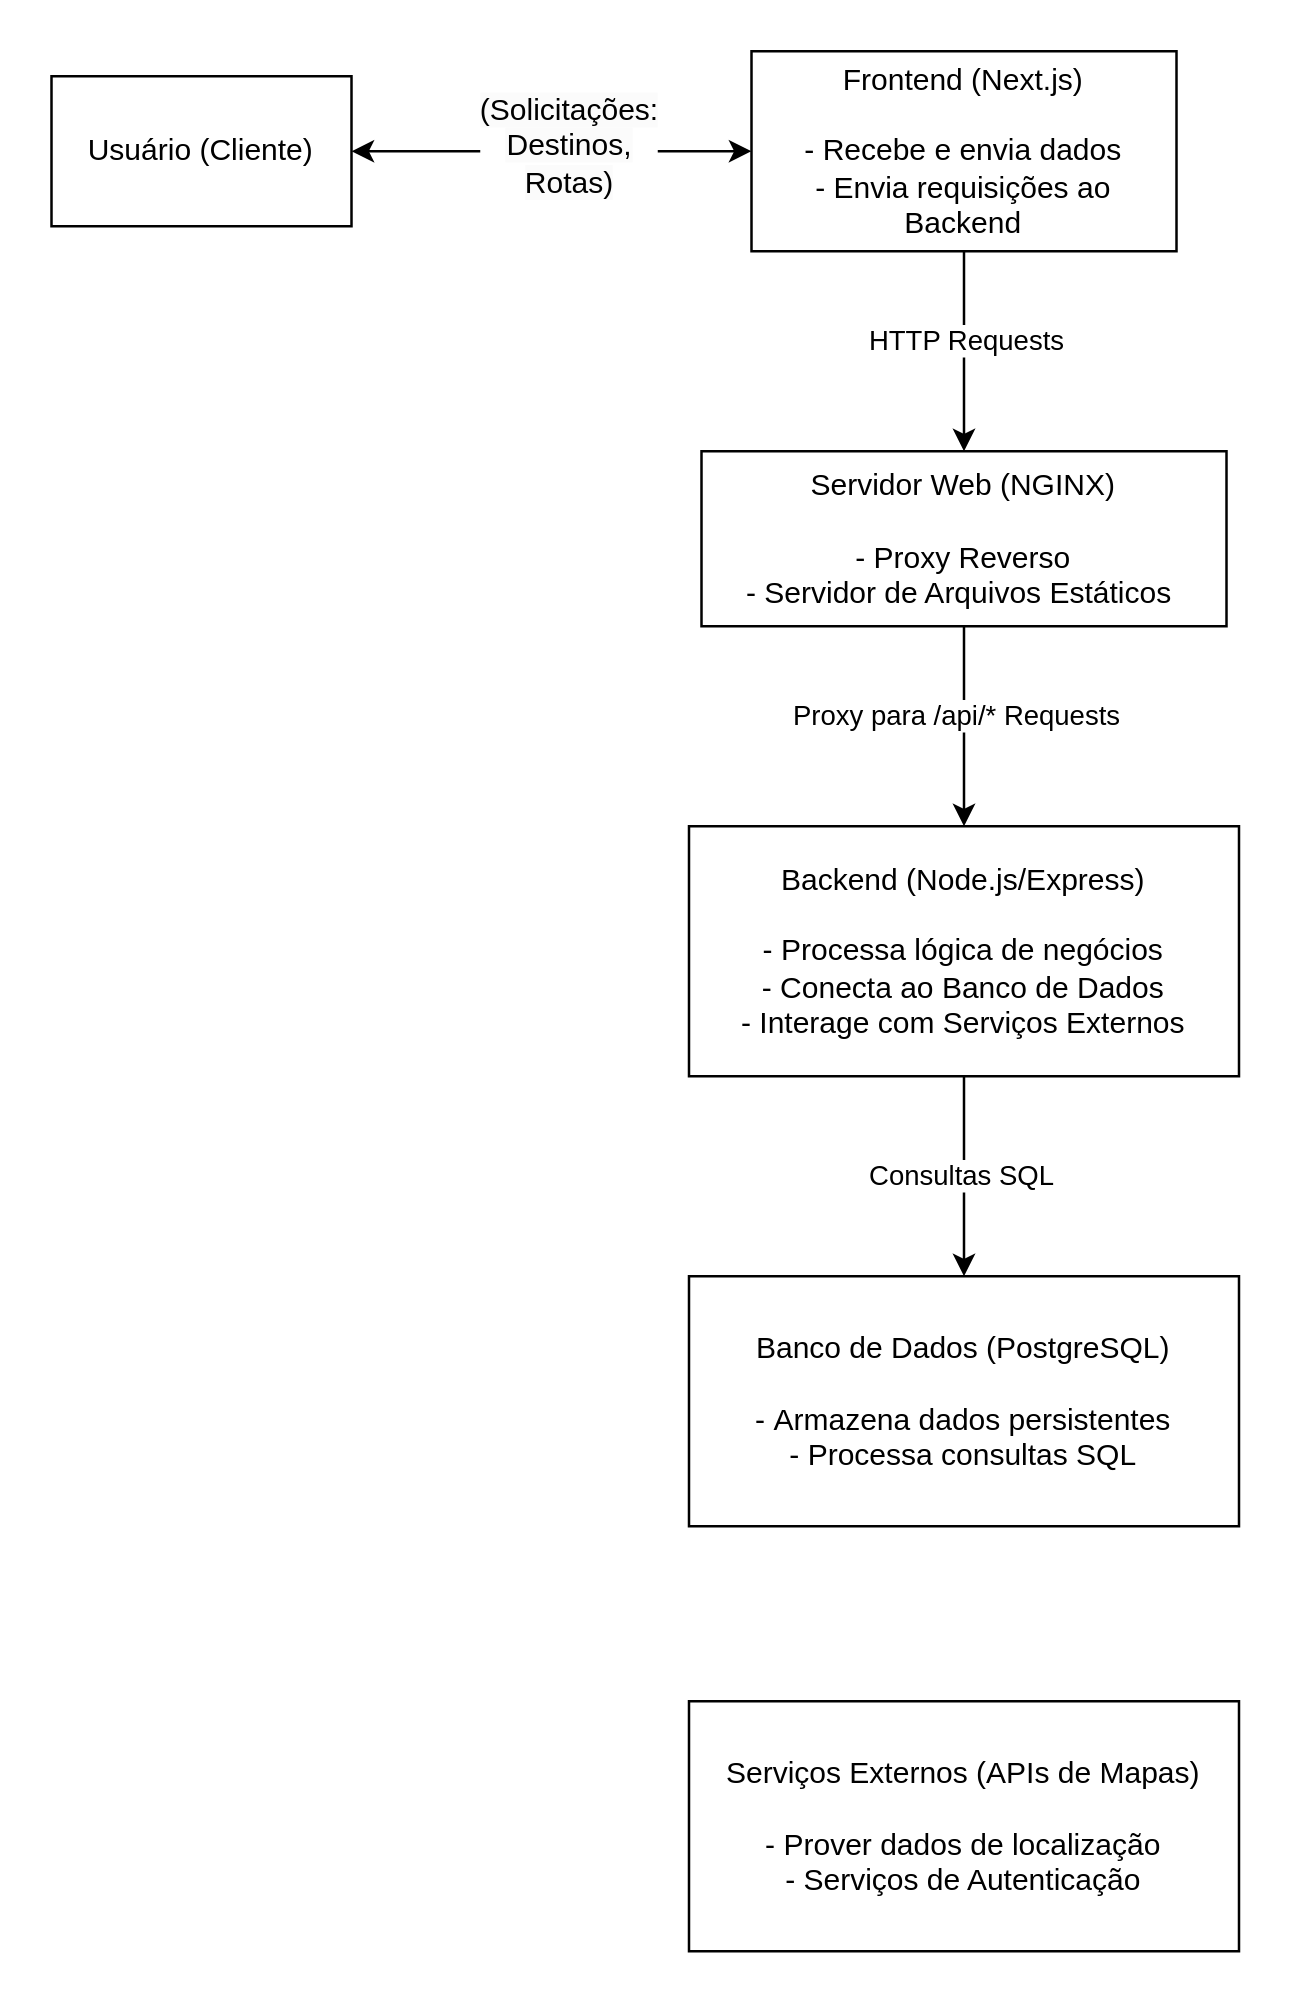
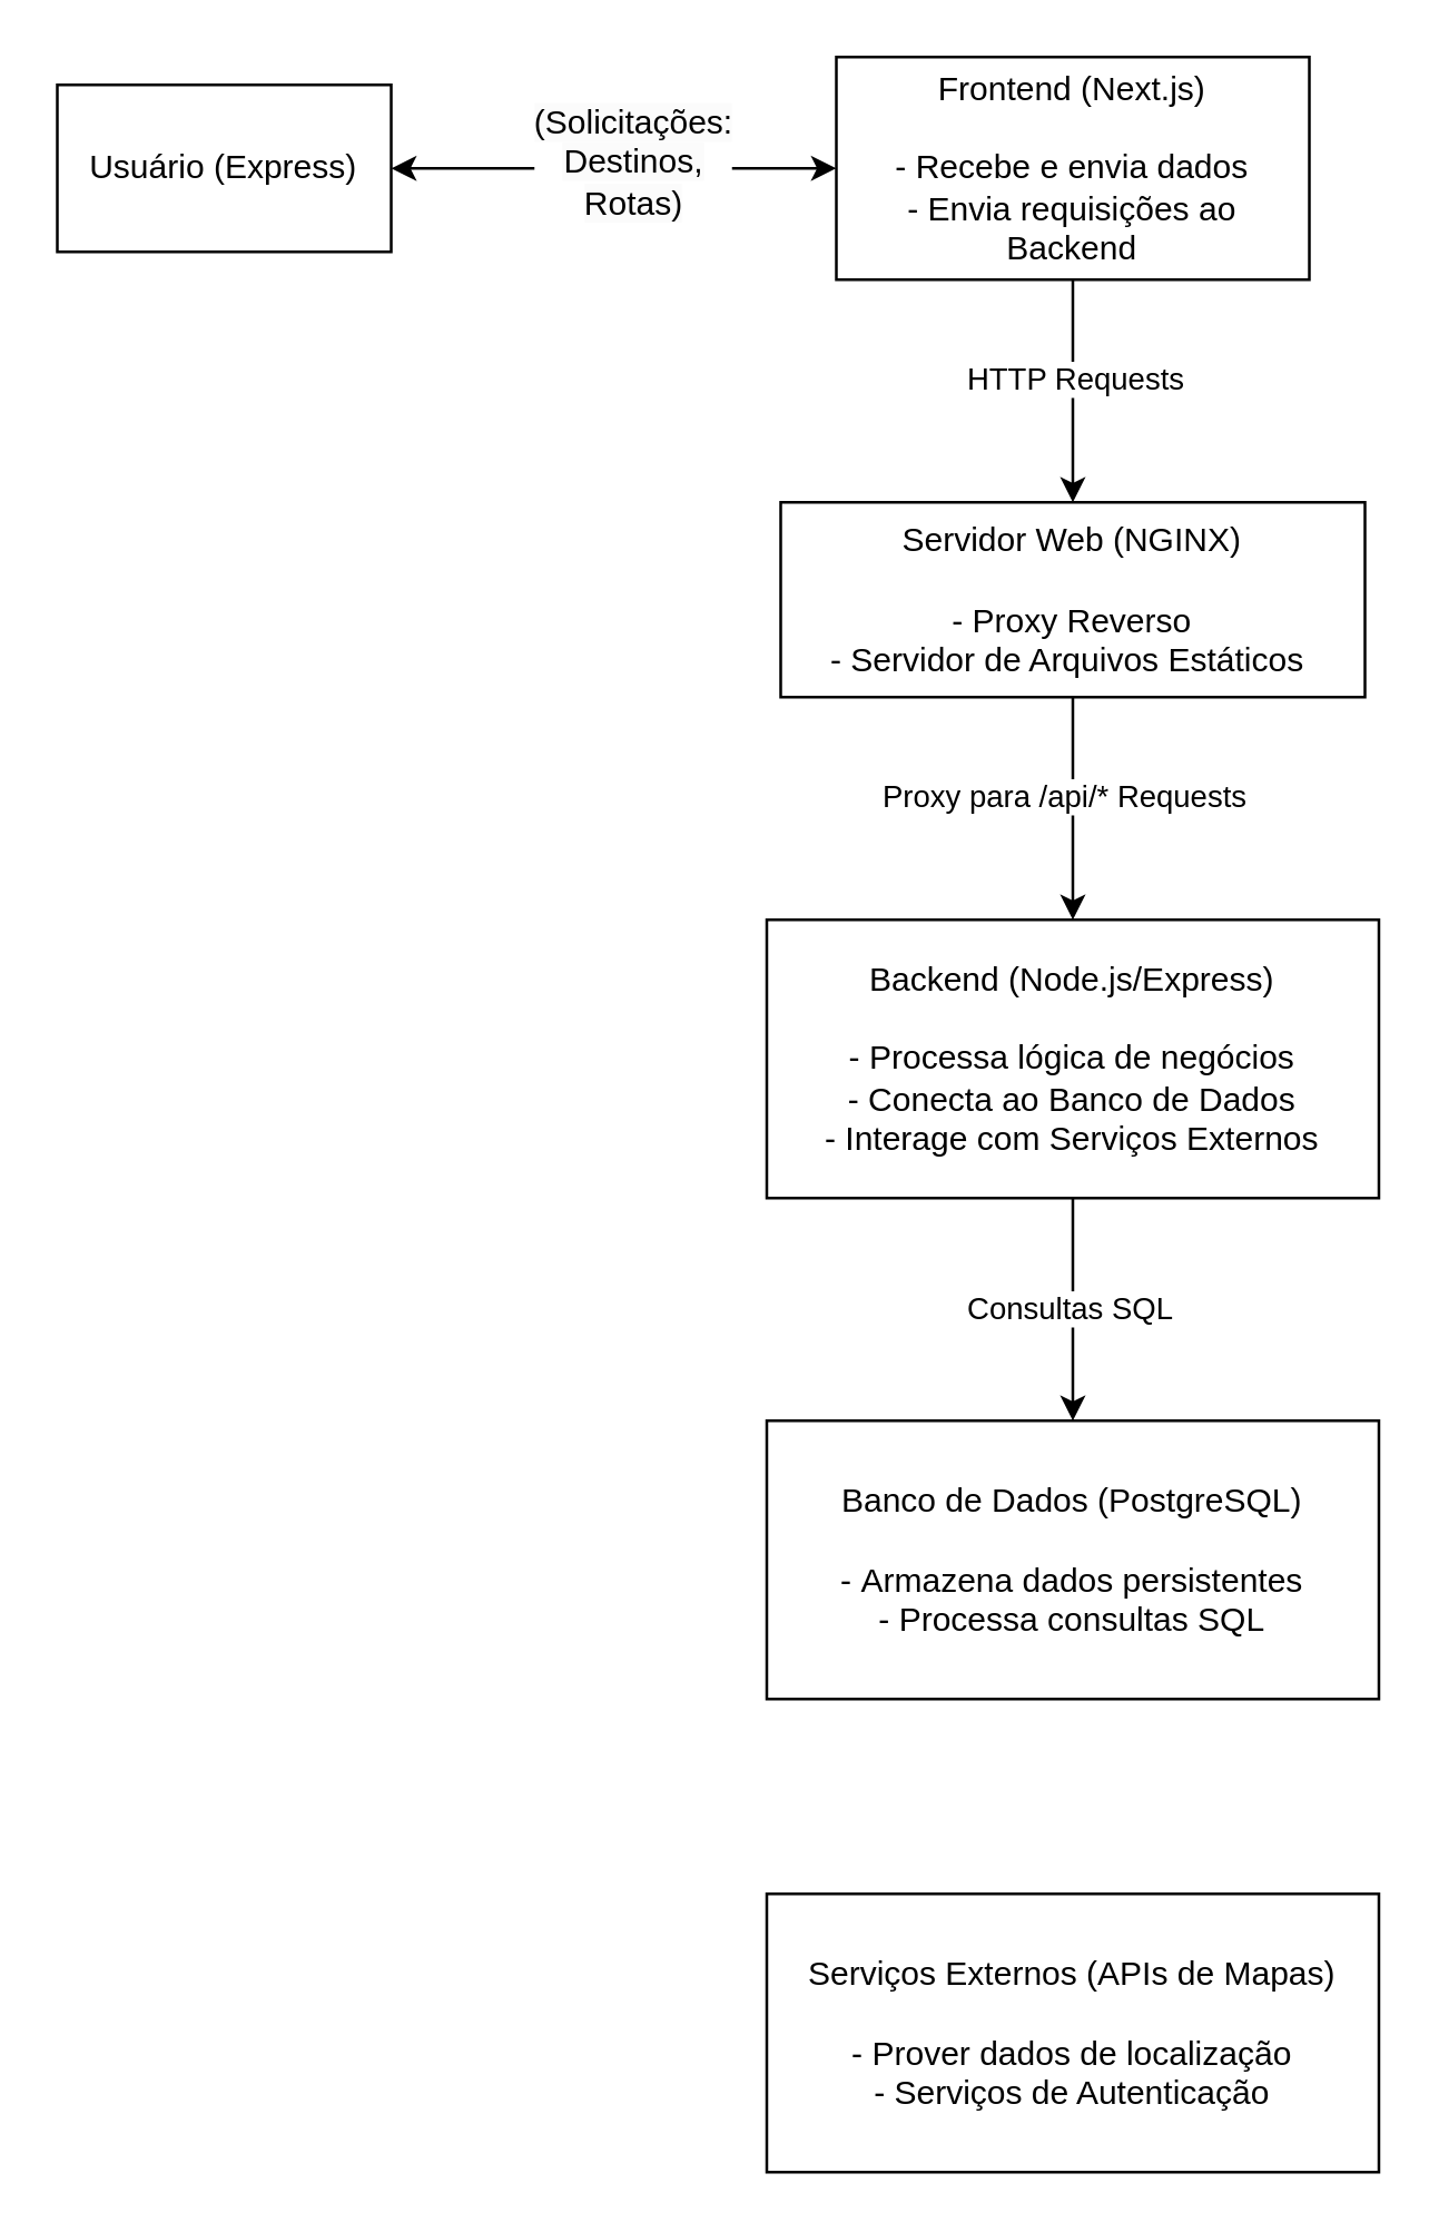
- <mxCell id="2" value="&amp;nbsp;Usuário (Cliente)&amp;nbsp;" style="rounded=0;whiteSpace=wrap;html=1;" vertex="1" parent="1"><mxGeometry x="20" y="30" width="120" height="60" as="geometry" /></mxCell>
+ <mxCell id="2" value="&amp;nbsp;Usuário (Express)&amp;nbsp;" style="rounded=0;whiteSpace=wrap;html=1;" vertex="1" parent="1"><mxGeometry x="20" y="30" width="120" height="60" as="geometry" /></mxCell>
